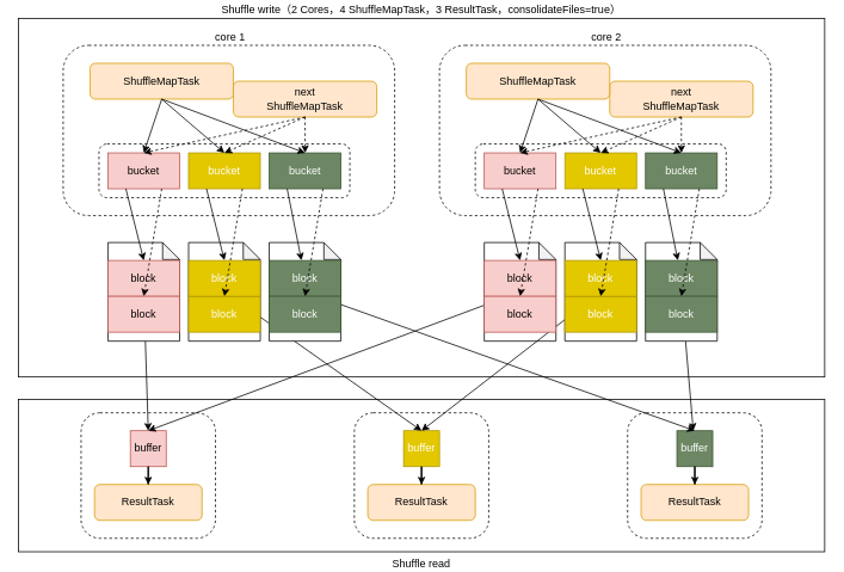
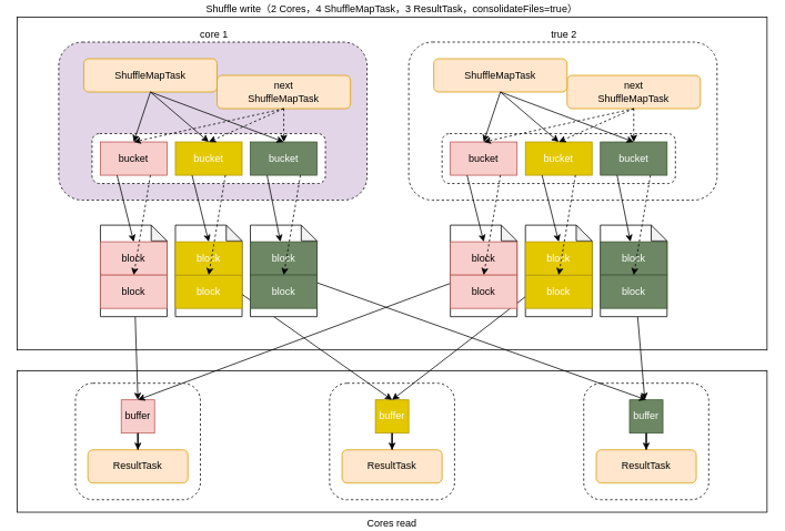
- <mxCell id="48" value="&amp;nbsp;core 2" style="rounded=1;whiteSpace=wrap;html=1;dashed=1;labelPosition=center;verticalLabelPosition=top;align=center;verticalAlign=bottom;" vertex="1" parent="1"><mxGeometry x="490" y="50" width="370" height="190" as="geometry" /></mxCell>
+ <mxCell id="48" value="&amp;nbsp;true 2" style="rounded=1;whiteSpace=wrap;html=1;dashed=1;labelPosition=center;verticalLabelPosition=top;align=center;verticalAlign=bottom;" vertex="1" parent="1"><mxGeometry x="490" y="50" width="370" height="190" as="geometry" /></mxCell>
- <mxCell id="16" value="&amp;nbsp;core 1" style="rounded=1;whiteSpace=wrap;html=1;dashed=1;labelPosition=center;verticalLabelPosition=top;align=center;verticalAlign=bottom;" parent="1" vertex="1"><mxGeometry x="70" y="50" width="370" height="190" as="geometry" /></mxCell>
+ <mxCell id="16" value="&amp;nbsp;core 1" style="rounded=1;whiteSpace=wrap;html=1;dashed=1;labelPosition=center;verticalLabelPosition=top;align=center;verticalAlign=bottom;fillColor=#e1d5e7;" parent="1" vertex="1"><mxGeometry x="70" y="50" width="370" height="190" as="geometry" /></mxCell>
- <mxCell id="2" value="Shuffle read" style="rounded=0;whiteSpace=wrap;html=1;labelPosition=center;verticalLabelPosition=bottom;align=center;verticalAlign=top;" vertex="1" parent="1"><mxGeometry x="20" y="445" width="900" height="170" as="geometry" /></mxCell>
+ <mxCell id="2" value="Cores read" style="rounded=0;whiteSpace=wrap;html=1;labelPosition=center;verticalLabelPosition=bottom;align=center;verticalAlign=top;" vertex="1" parent="1"><mxGeometry x="20" y="445" width="900" height="170" as="geometry" /></mxCell>
